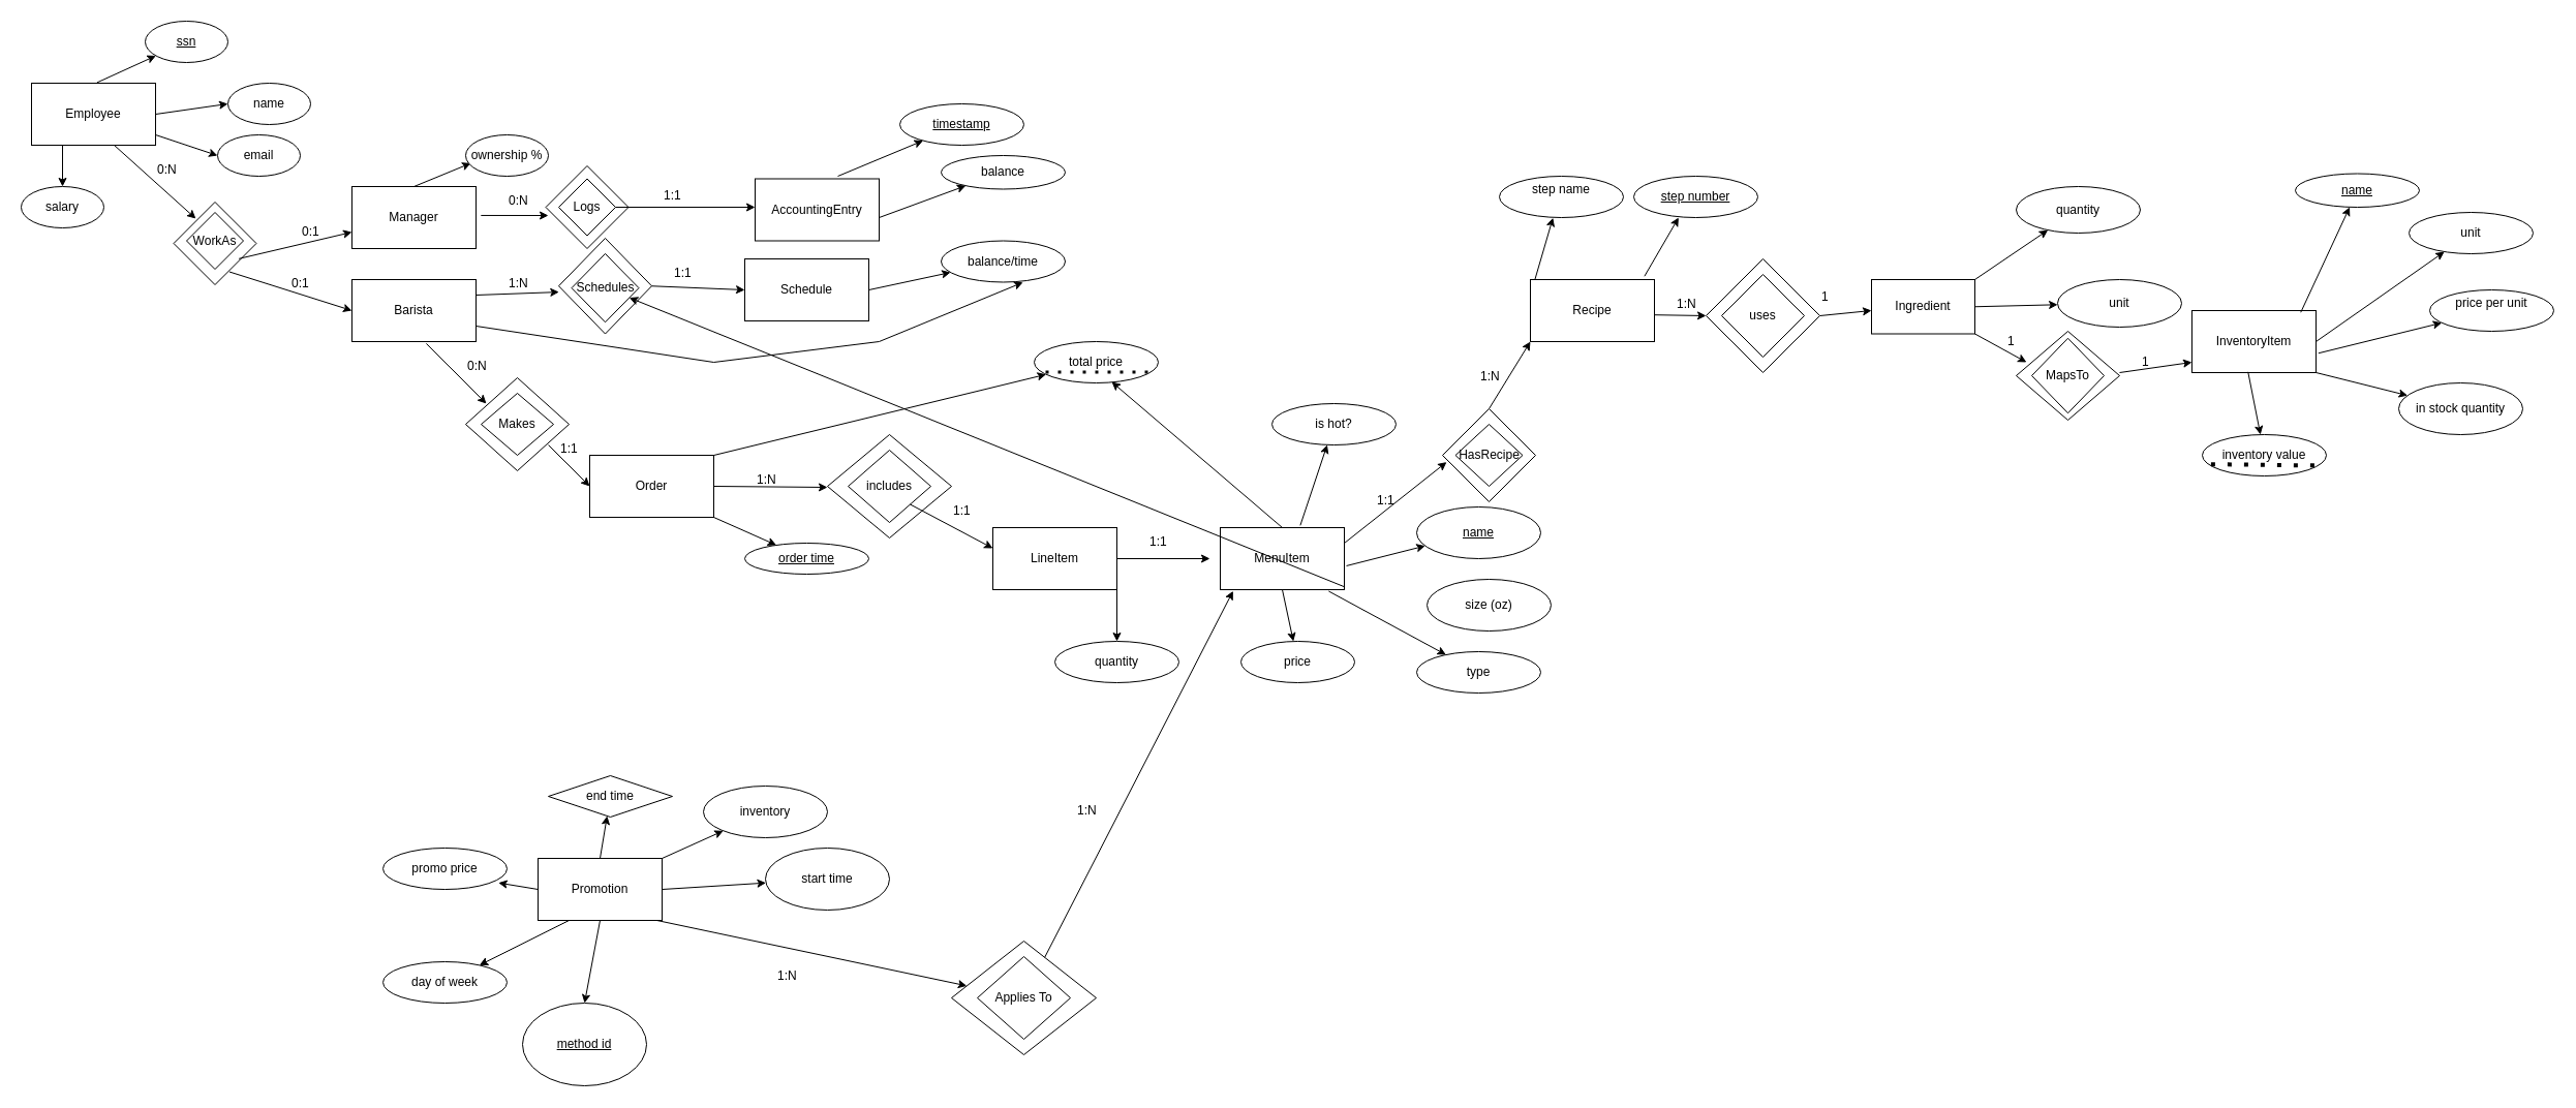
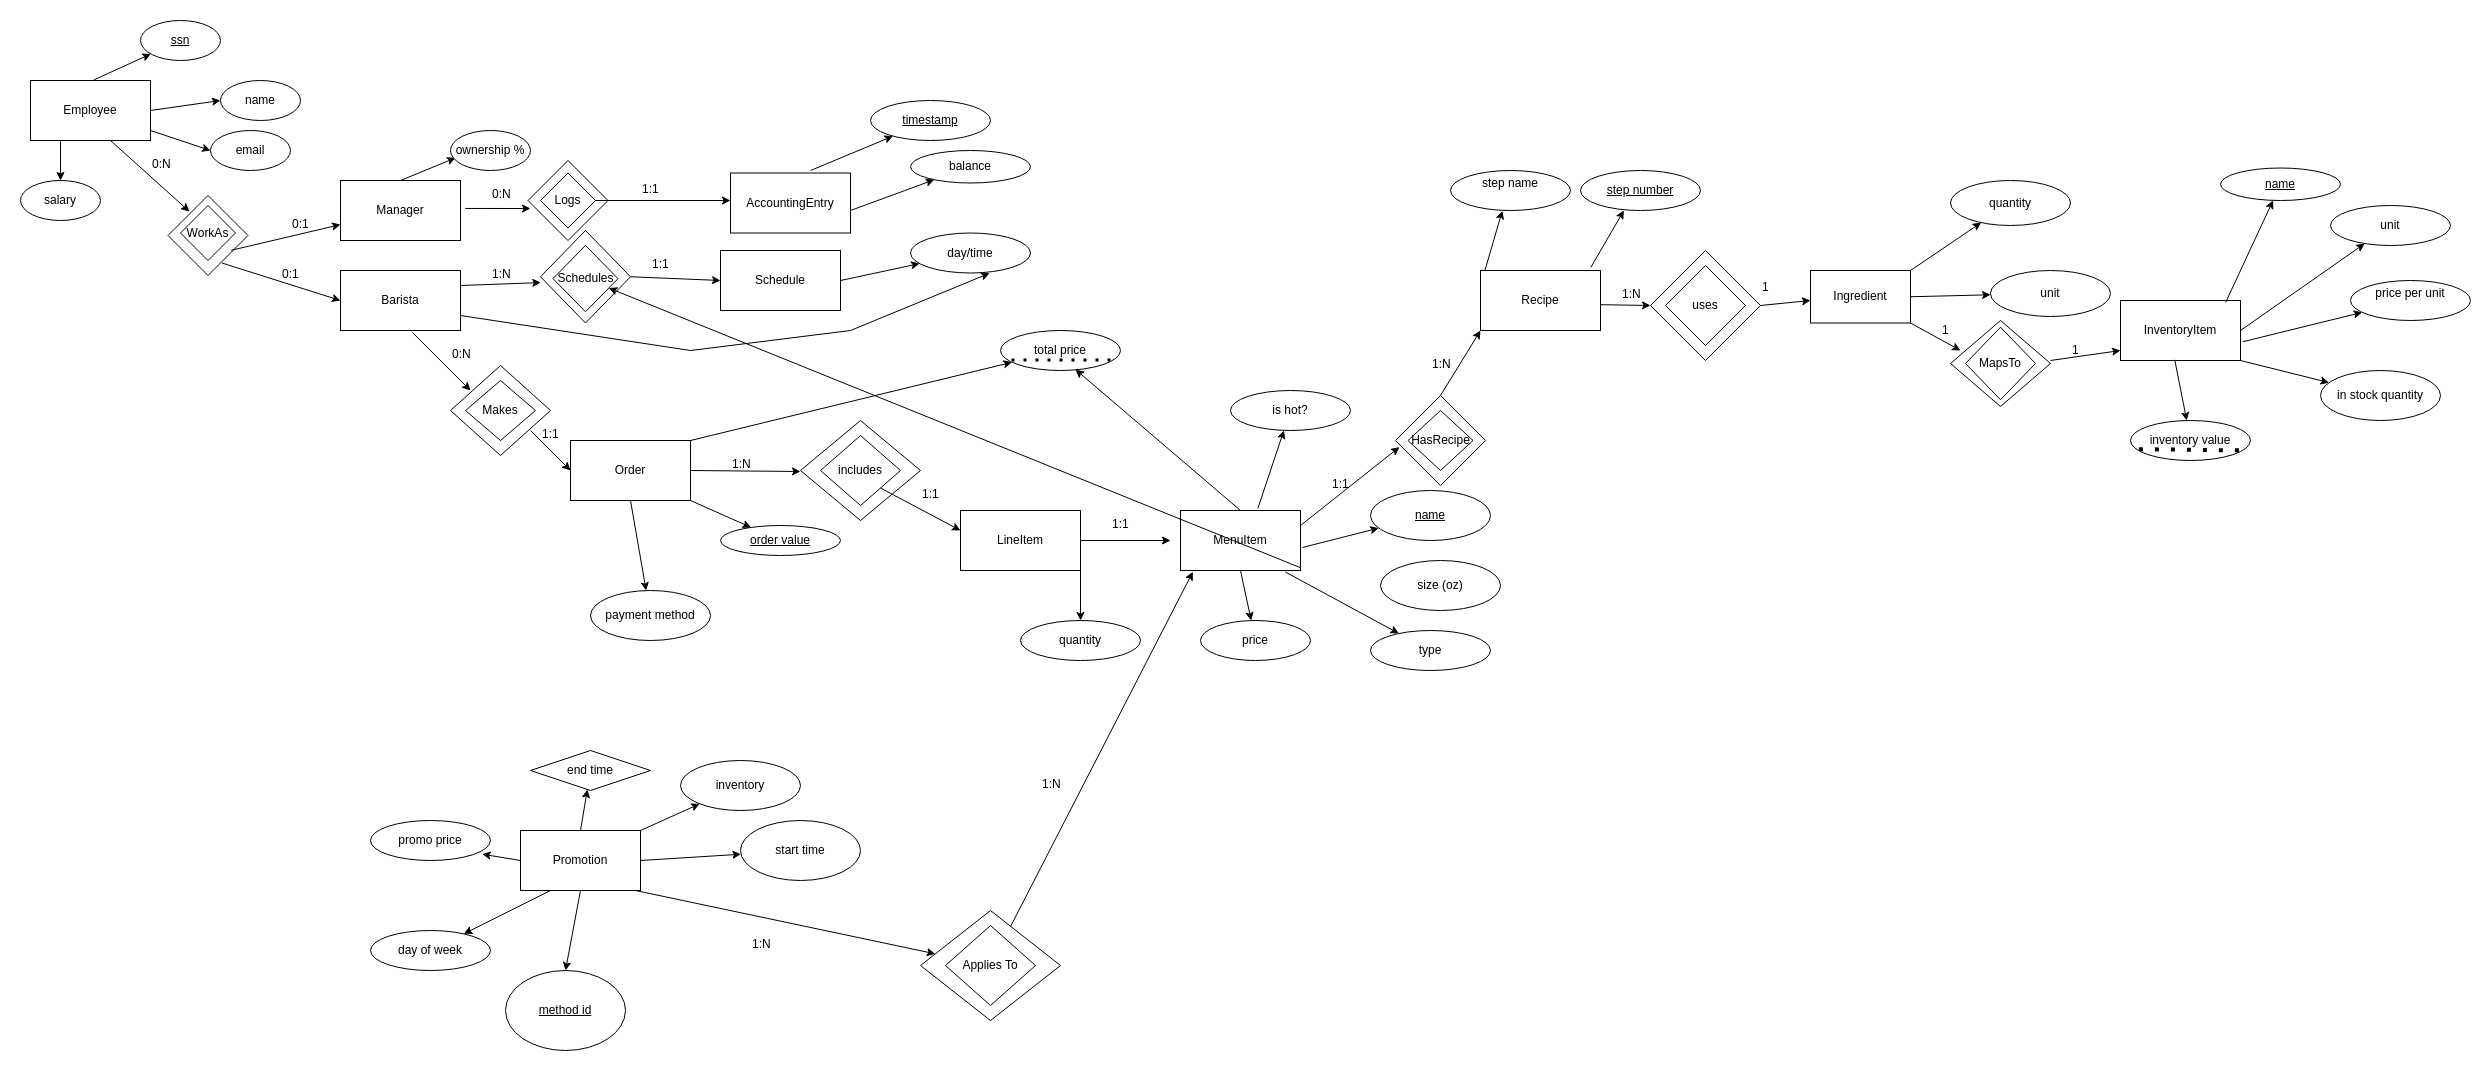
- <mxCell id="47" value="balance/time" style="ellipse;whiteSpace=wrap;html=1;" parent="1" vertex="1"><mxGeometry x="910" y="232.5" width="120" height="40" as="geometry" /></mxCell>
+ <mxCell id="47" value="day/time" style="ellipse;whiteSpace=wrap;html=1;" parent="1" vertex="1"><mxGeometry x="910" y="232.5" width="120" height="40" as="geometry" /></mxCell>
- <mxCell id="64" value="&lt;u&gt;order time&lt;/u&gt;" style="ellipse;whiteSpace=wrap;html=1;" parent="1" vertex="1"><mxGeometry x="720" y="525" width="120" height="30" as="geometry" /></mxCell>
+ <mxCell id="64" value="&lt;u&gt;order value&lt;/u&gt;" style="ellipse;whiteSpace=wrap;html=1;" parent="1" vertex="1"><mxGeometry x="720" y="525" width="120" height="30" as="geometry" /></mxCell>
+ <mxCell id="65" value="" style="endArrow=classic;html=1;rounded=0;exitX=0.5;exitY=1;exitDx=0;exitDy=0;" parent="1" source="54" target="66" edge="1"><mxGeometry width="50" height="50" relative="1" as="geometry"><mxPoint x="780" y="600" as="sourcePoint" /><mxPoint x="650" y="570" as="targetPoint" /></mxGeometry></mxCell>
+ <mxCell id="66" value="payment method" style="ellipse;whiteSpace=wrap;html=1;" parent="1" vertex="1"><mxGeometry x="590" y="590" width="120" height="50" as="geometry" /></mxCell>
